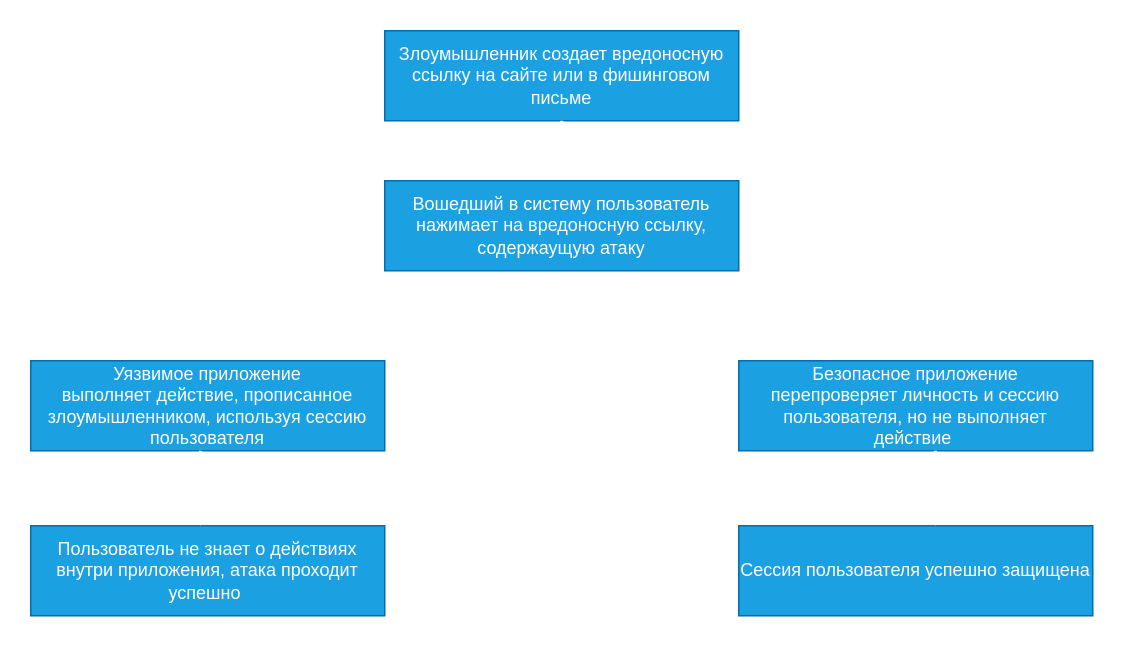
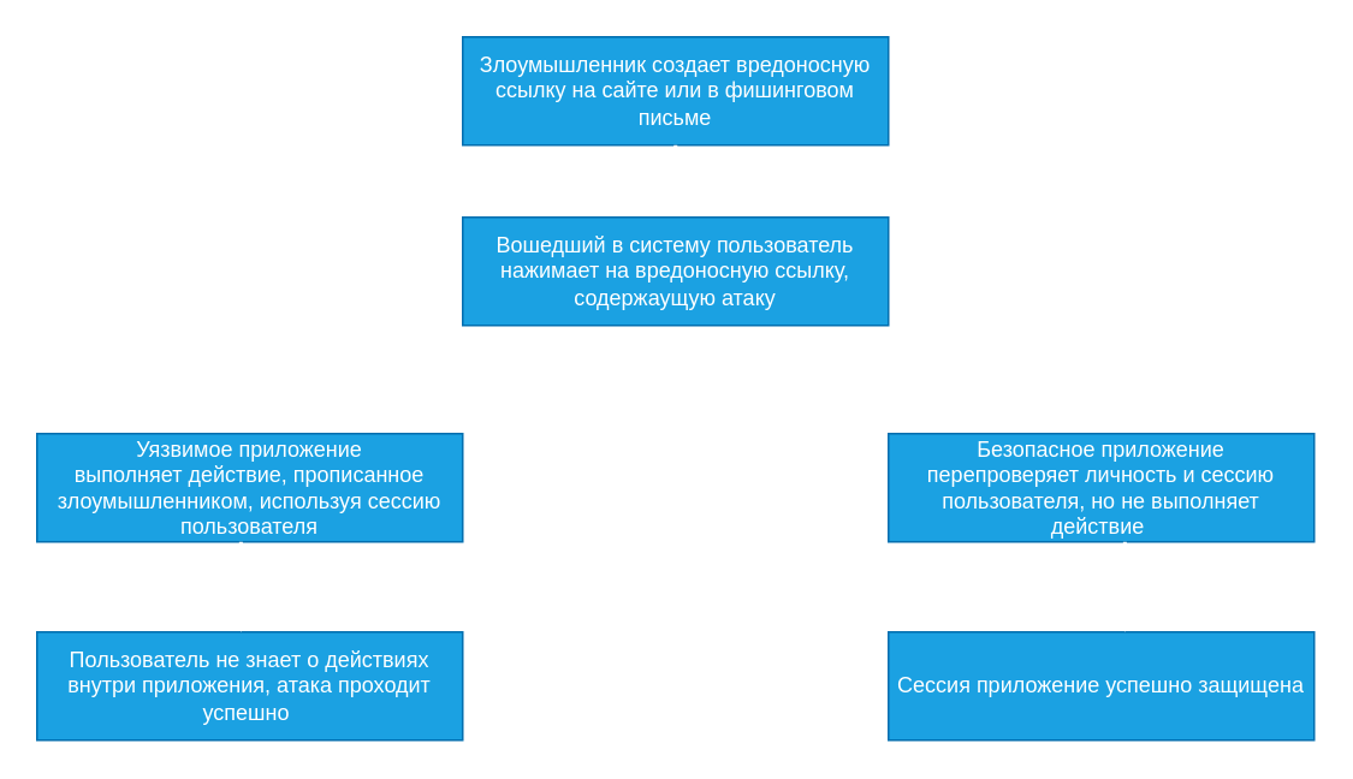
- <mxCell id="10" value="Сессия пользователя успешно защищена" style="rounded=0;whiteSpace=wrap;fillColor=#1ba1e2;fontColor=#ffffff;strokeColor=#006EAF;fontStyle=0" vertex="1" parent="1"><mxGeometry x="492" y="350" width="236" height="60" as="geometry" /></mxCell>
+ <mxCell id="10" value="Сессия приложение успешно защищена" style="rounded=0;whiteSpace=wrap;fillColor=#1ba1e2;fontColor=#ffffff;strokeColor=#006EAF;fontStyle=0" vertex="1" parent="1"><mxGeometry x="492" y="350" width="236" height="60" as="geometry" /></mxCell>
